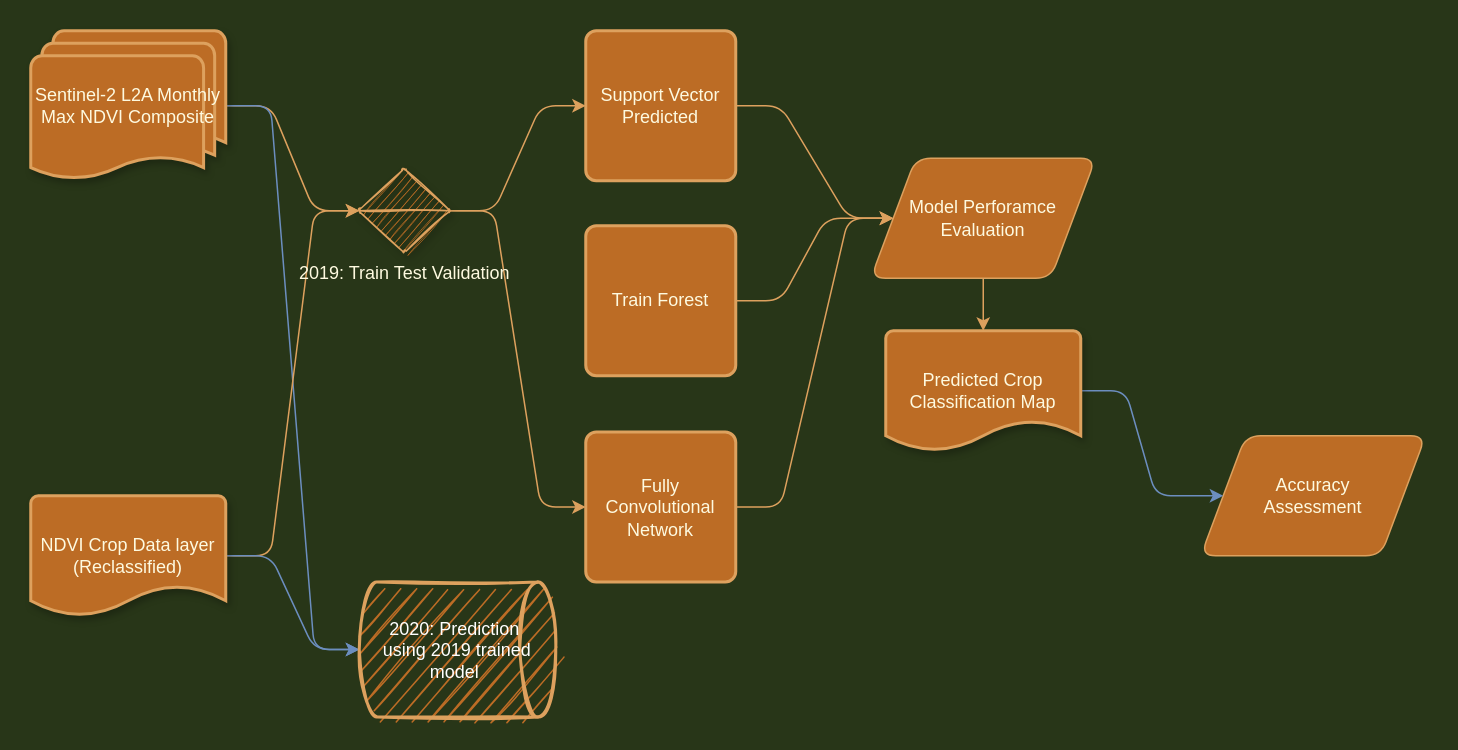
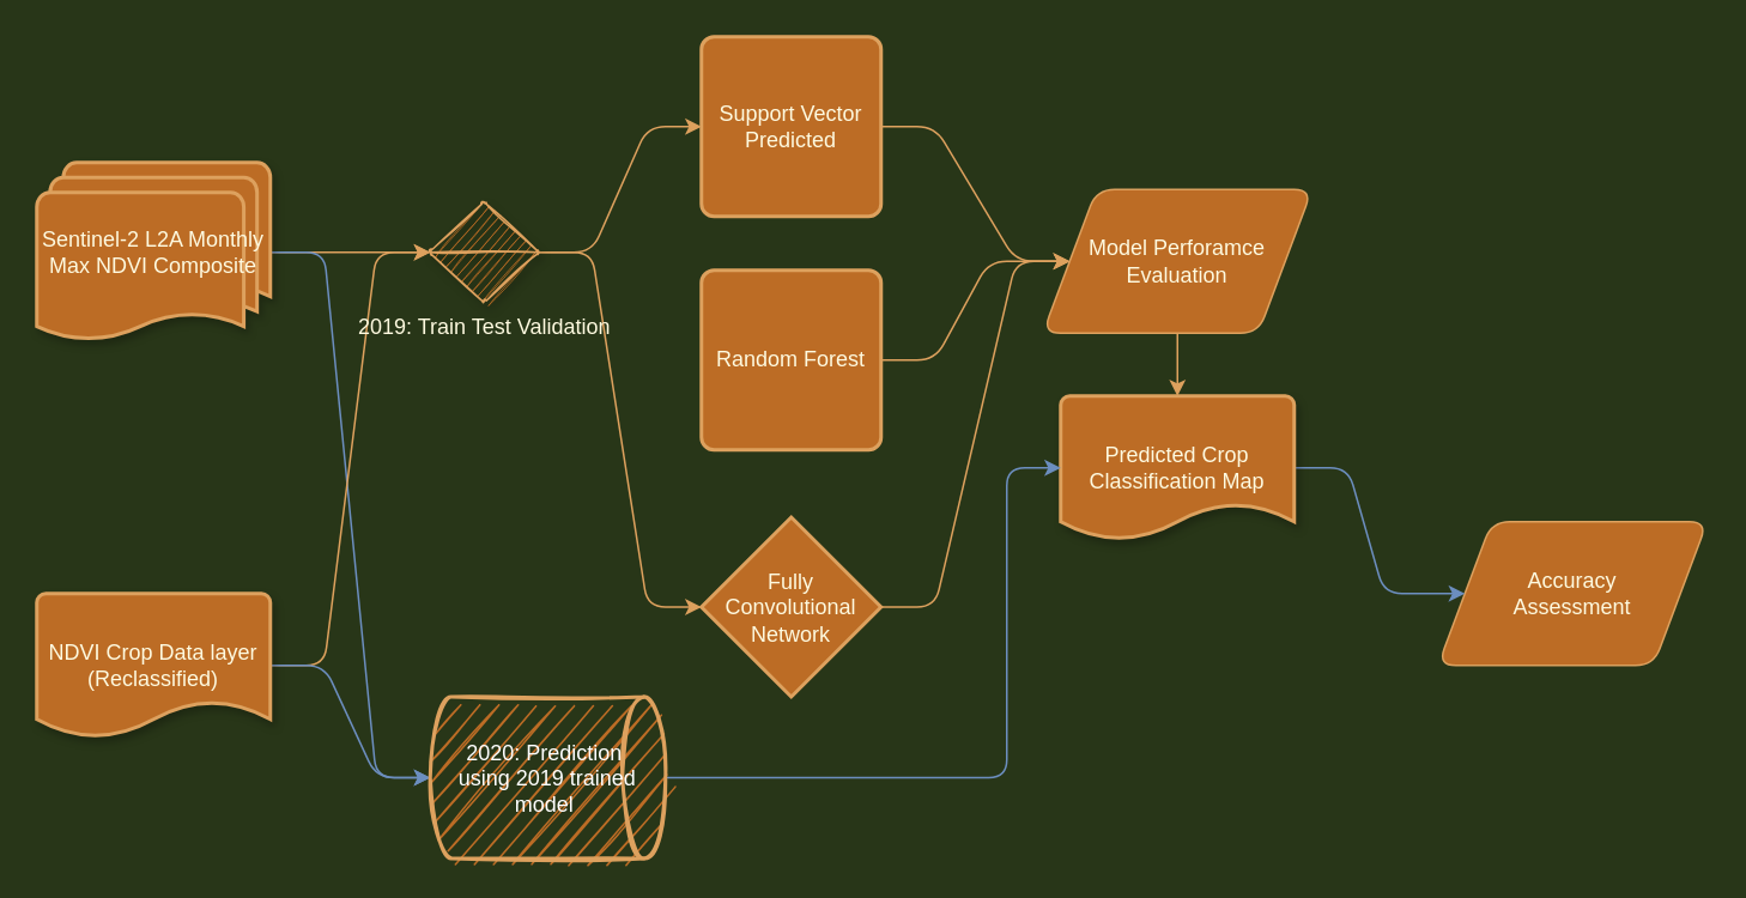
- <mxCell id="4" value="Sentinel-2 L2A Monthly Max NDVI Composite" style="strokeWidth=2;html=1;shape=mxgraph.flowchart.multi-document;whiteSpace=wrap;rounded=0;sketch=0;fontColor=#FEFAE0;fillColor=#BC6C25;strokeColor=#DDA15E;shadow=1;" parent="1" vertex="1"><mxGeometry x="20" y="20" width="130" height="100" as="geometry" /></mxCell>
+ <mxCell id="4" value="Sentinel-2 L2A Monthly Max NDVI Composite" style="strokeWidth=2;html=1;shape=mxgraph.flowchart.multi-document;whiteSpace=wrap;rounded=0;sketch=0;fontColor=#FEFAE0;fillColor=#BC6C25;strokeColor=#DDA15E;shadow=1;" parent="1" vertex="1"><mxGeometry x="20" y="90" width="130" height="100" as="geometry" /></mxCell>
- <mxCell id="17" value="Train Forest" style="rounded=1;whiteSpace=wrap;html=1;absoluteArcSize=1;arcSize=14;strokeWidth=2;sketch=0;fontColor=#FEFAE0;fillColor=#BC6C25;strokeColor=#DDA15E;" parent="1" vertex="1"><mxGeometry x="390" y="150" width="100" height="100" as="geometry" /></mxCell>
+ <mxCell id="17" value="Random Forest" style="rounded=1;whiteSpace=wrap;html=1;absoluteArcSize=1;arcSize=14;strokeWidth=2;sketch=0;fontColor=#FEFAE0;fillColor=#BC6C25;strokeColor=#DDA15E;" parent="1" vertex="1"><mxGeometry x="390" y="150" width="100" height="100" as="geometry" /></mxCell>
- <mxCell id="11" value="Fully Convolutional Network" style="rounded=1;whiteSpace=wrap;html=1;absoluteArcSize=1;arcSize=14;strokeWidth=2;sketch=0;fontColor=#FEFAE0;fillColor=#BC6C25;strokeColor=#DDA15E;" parent="1" vertex="1"><mxGeometry x="390" y="287.5" width="100" height="100" as="geometry" /></mxCell>
+ <mxCell id="11" value="Fully Convolutional Network" style="rhombus;whiteSpace=wrap;html=1;absoluteArcSize=1;arcSize=14;strokeWidth=2;sketch=0;fontColor=#FEFAE0;fillColor=#BC6C25;strokeColor=#DDA15E;" parent="1" vertex="1"><mxGeometry x="390" y="287.5" width="100" height="100" as="geometry" /></mxCell>
+ <mxCell id="23" style="edgeStyle=orthogonalEdgeStyle;rounded=1;sketch=0;orthogonalLoop=1;jettySize=auto;html=1;entryX=0;entryY=0.5;entryDx=0;entryDy=0;entryPerimeter=0;fontColor=#FEFAE0;strokeColor=#6c8ebf;fillColor=#dae8fc;" parent="1" source="24" target="22" edge="1"><mxGeometry relative="1" as="geometry"><Array as="points"><mxPoint x="560" y="433" /><mxPoint x="560" y="260" /></Array></mxGeometry></mxCell>
